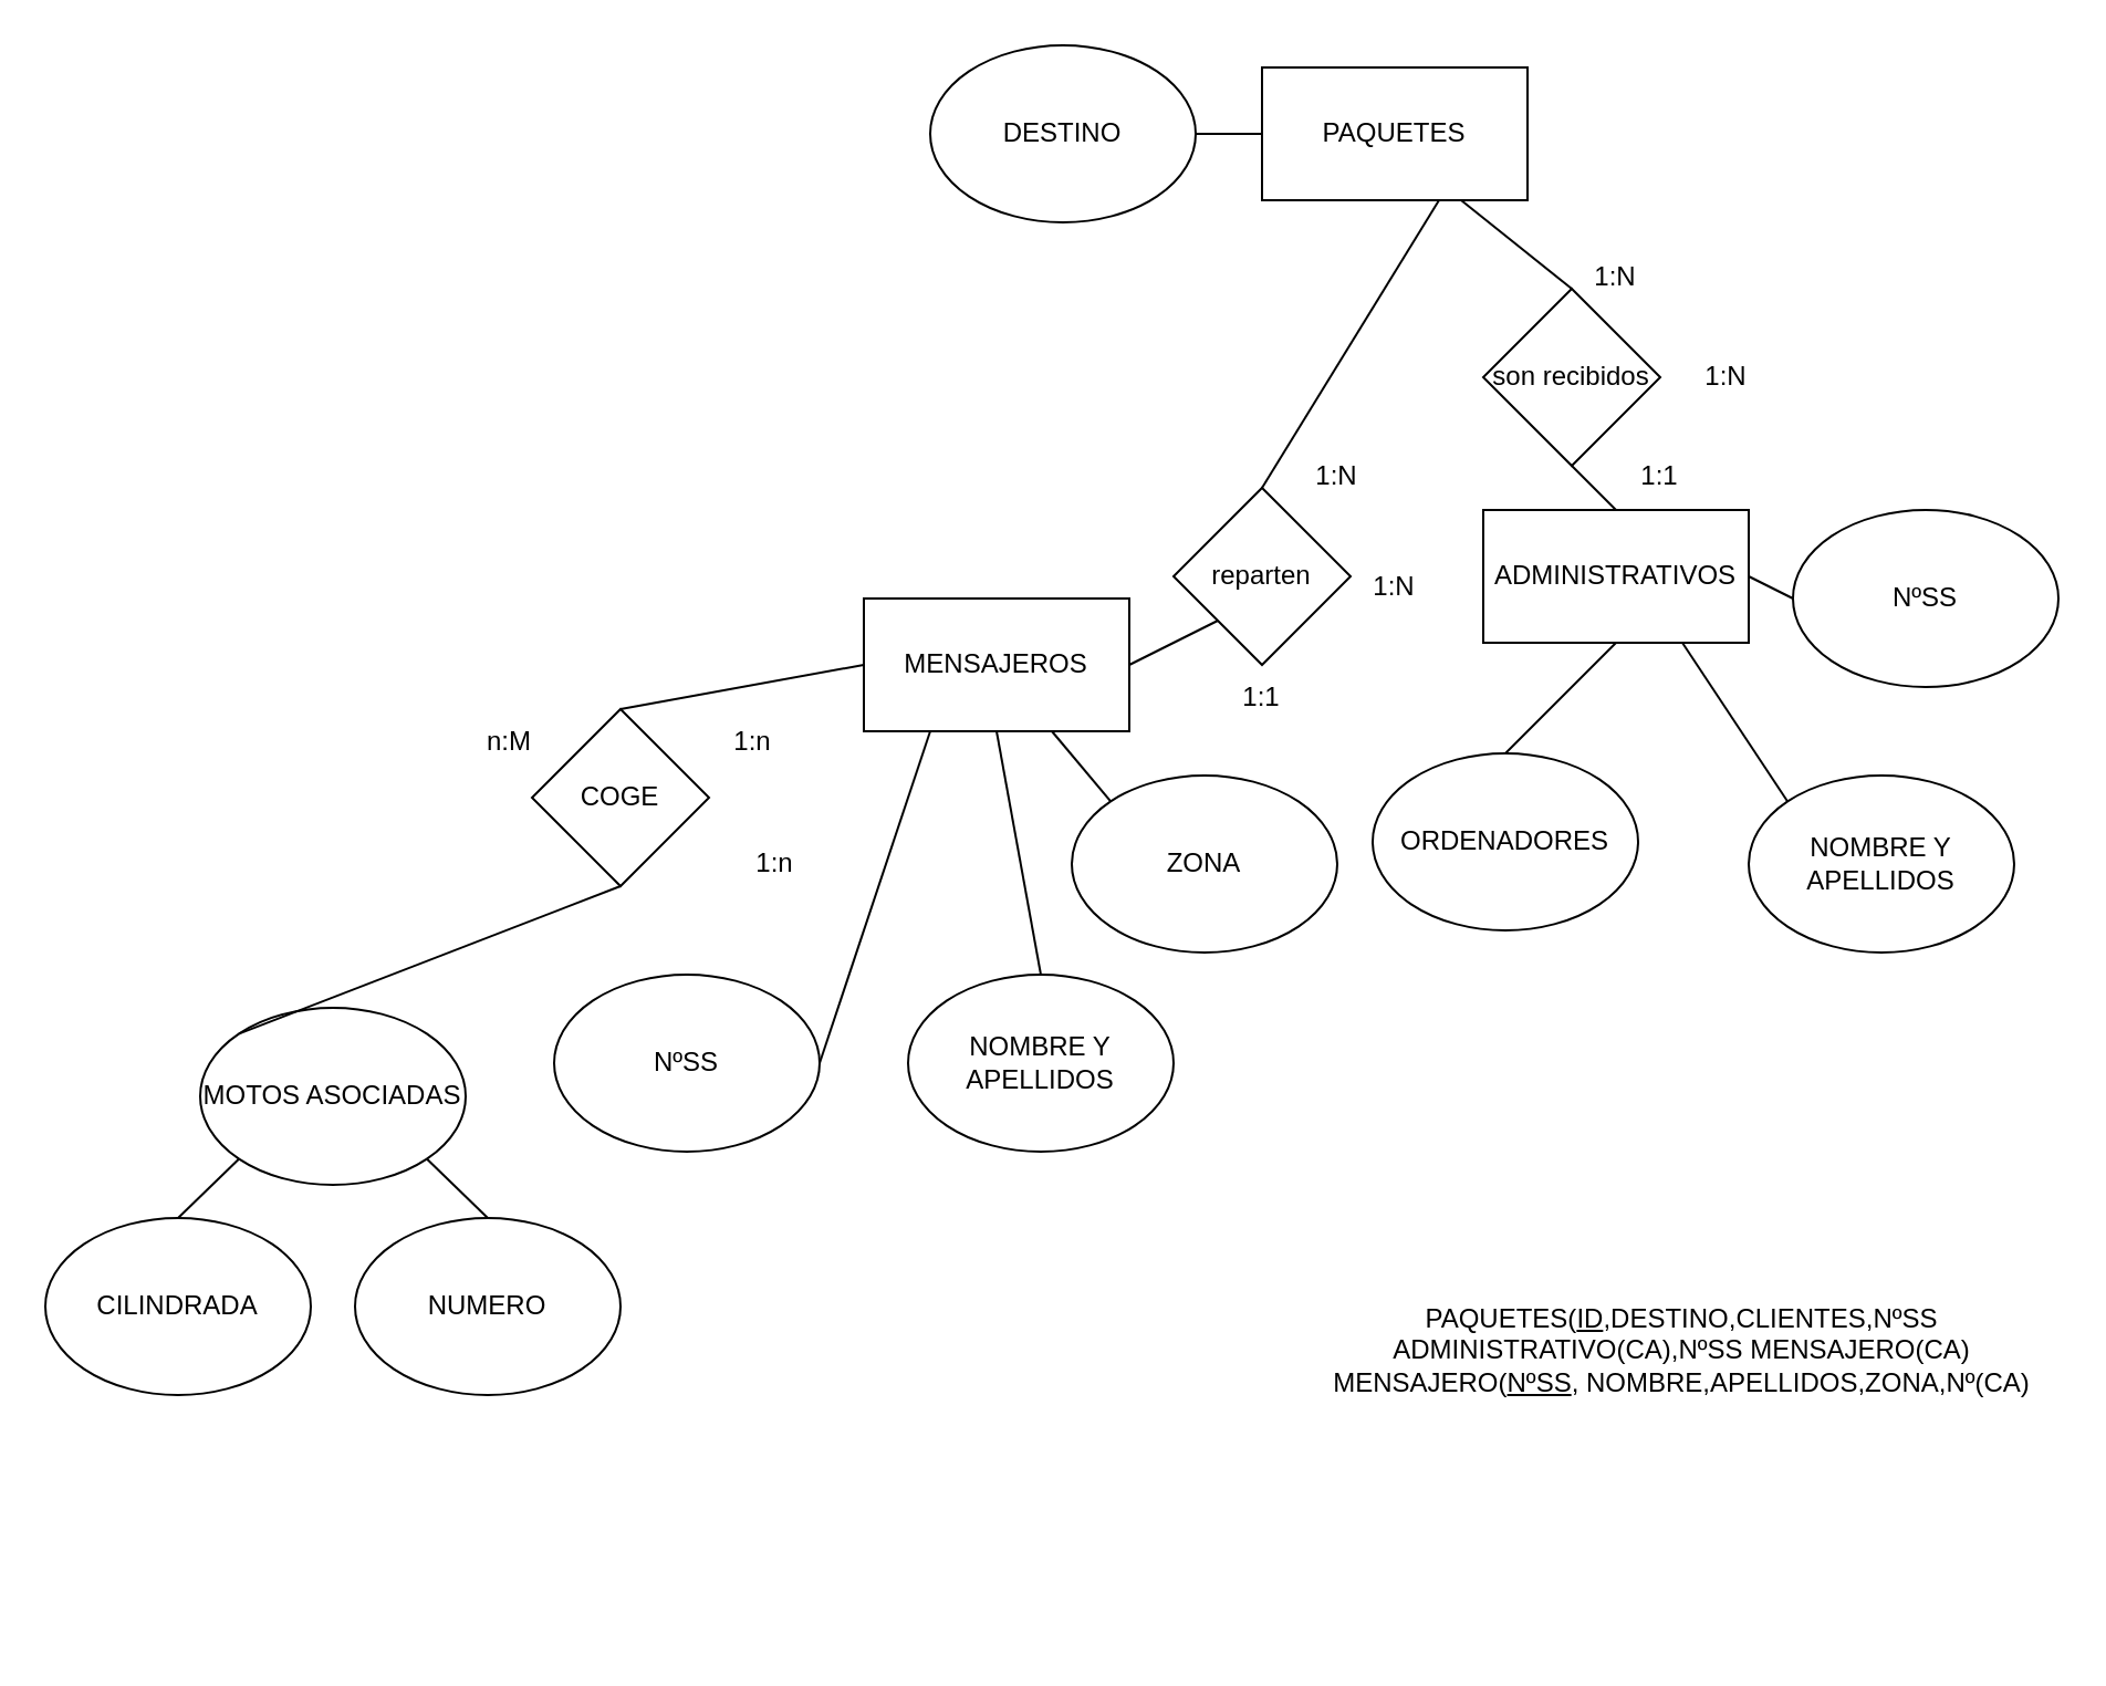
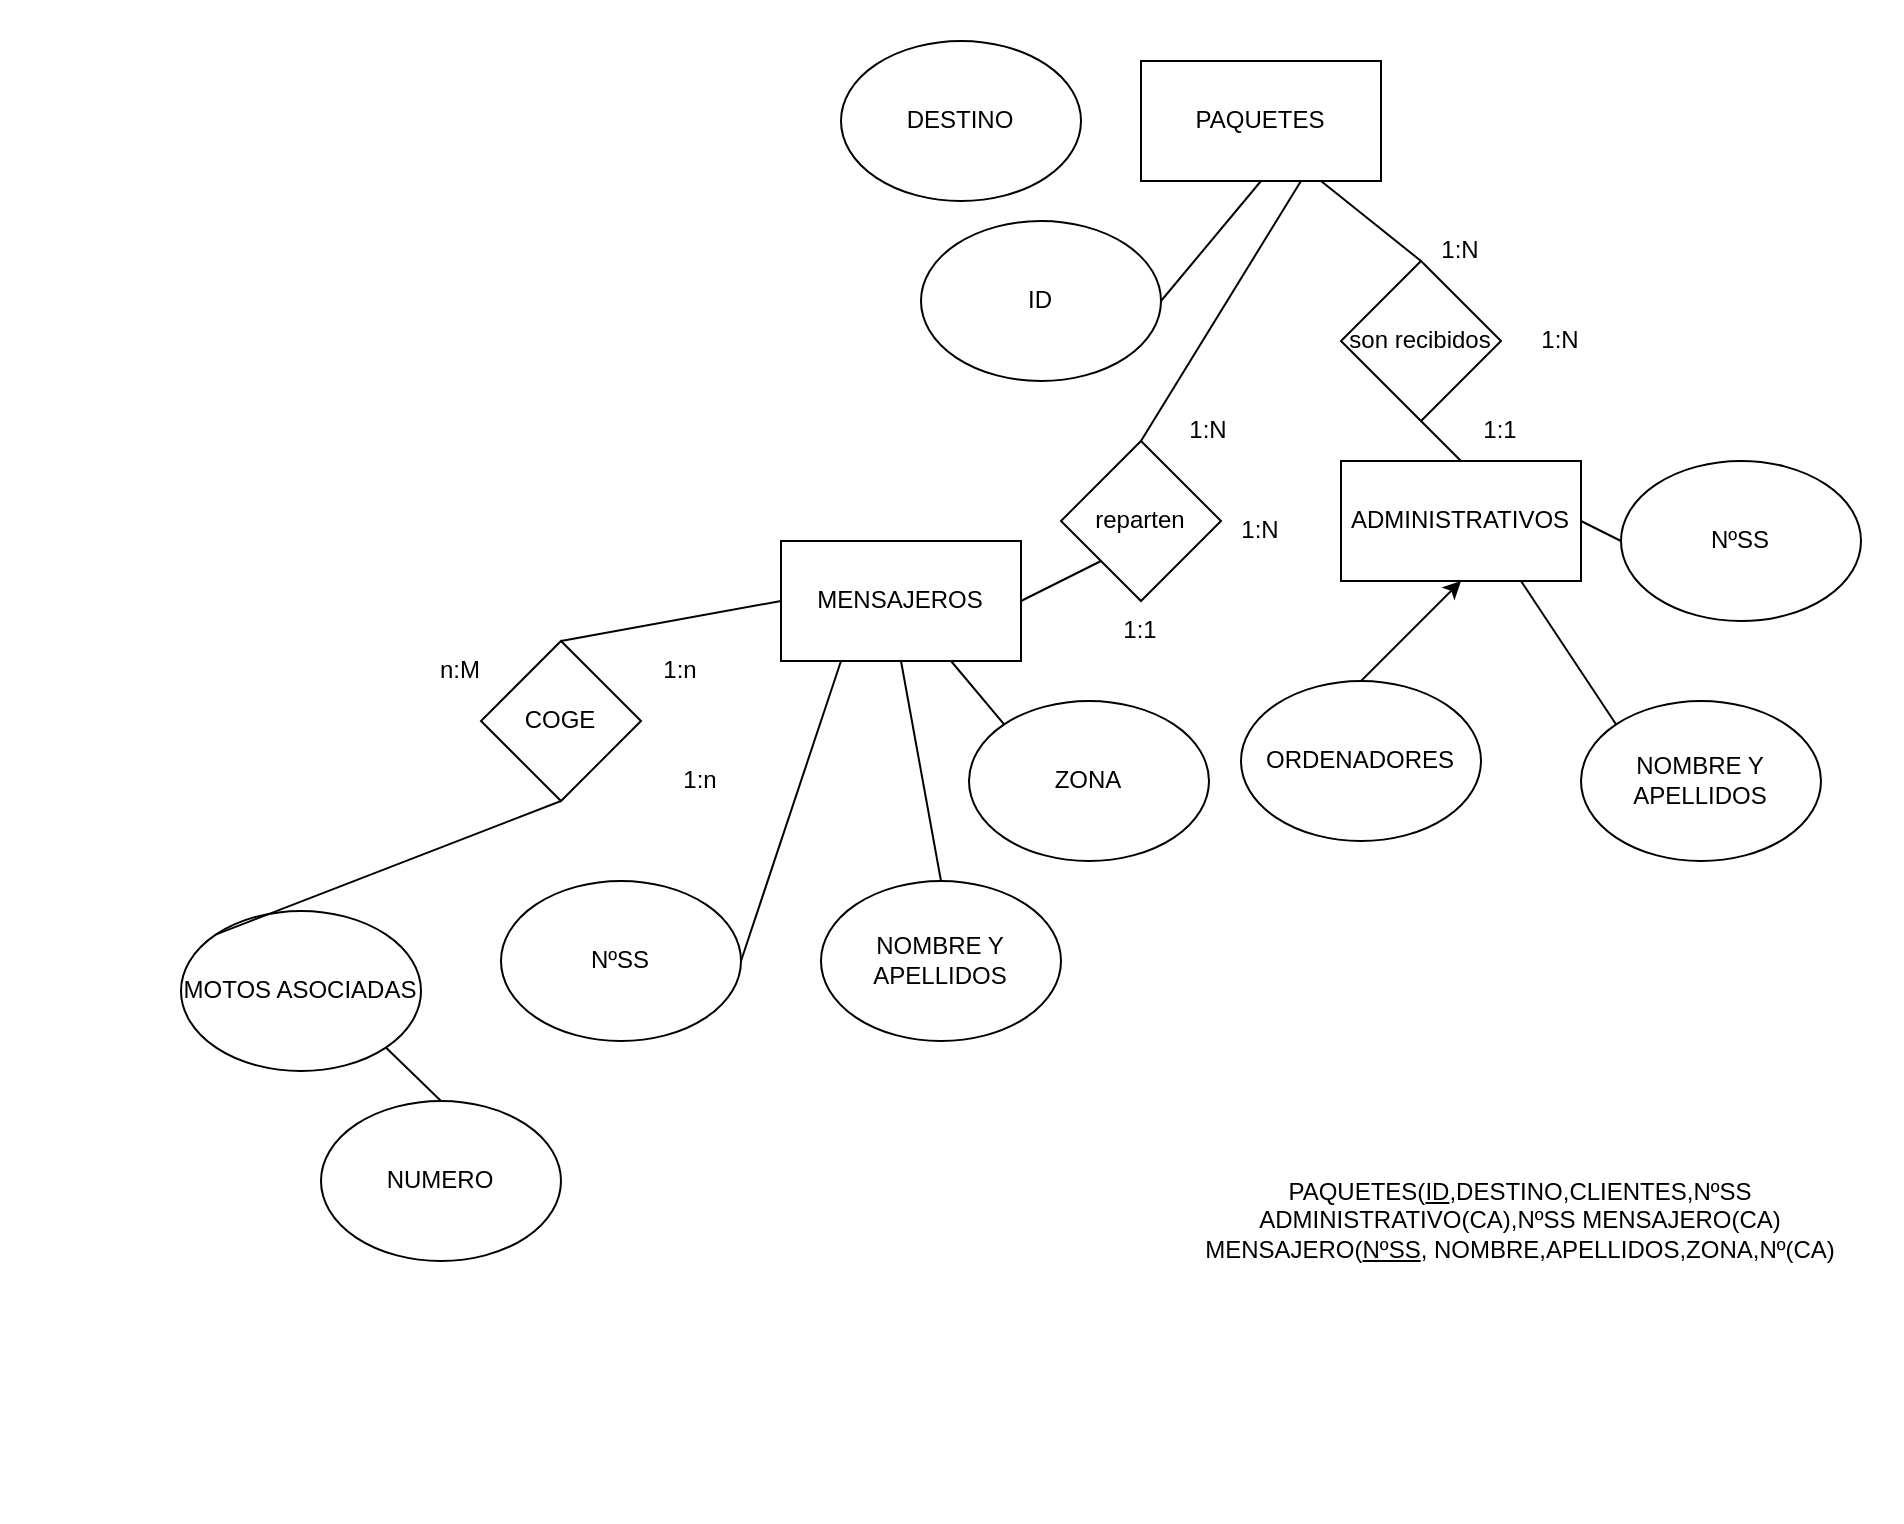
- <mxCell id="14" value="" style="endArrow=none;html=1;rounded=0;entryX=0;entryY=0.5;entryDx=0;entryDy=0;exitX=1;exitY=0.5;exitDx=0;exitDy=0;" edge="1" parent="1" source="3" target="2"><mxGeometry width="50" height="50" relative="1" as="geometry"><mxPoint x="610" y="230" as="sourcePoint" /><mxPoint x="660" y="180" as="targetPoint" /></mxGeometry></mxCell>
+ <mxCell id="13" value="" style="endArrow=none;html=1;rounded=0;entryX=0.5;entryY=1;entryDx=0;entryDy=0;exitX=1;exitY=0.5;exitDx=0;exitDy=0;" edge="1" parent="1" source="10" target="2"><mxGeometry width="50" height="50" relative="1" as="geometry"><mxPoint x="610" y="230" as="sourcePoint" /><mxPoint x="660" y="180" as="targetPoint" /></mxGeometry></mxCell>
+ <mxCell id="10" value="ID" style="ellipse;whiteSpace=wrap;html=1;" vertex="1" parent="1"><mxGeometry x="460" y="110" width="120" height="80" as="geometry" /></mxCell>
- <mxCell id="18" value="" style="endArrow=none;html=1;rounded=0;entryX=0.5;entryY=1;entryDx=0;entryDy=0;exitX=0.5;exitY=0;exitDx=0;exitDy=0;" edge="1" parent="1" source="9" target="5"><mxGeometry width="50" height="50" relative="1" as="geometry"><mxPoint x="610" y="230" as="sourcePoint" /><mxPoint x="660" y="180" as="targetPoint" /></mxGeometry></mxCell>
+ <mxCell id="18" value="" style="endArrow=classic;html=1;rounded=0;entryX=0.5;entryY=1;entryDx=0;entryDy=0;exitX=0.5;exitY=0;exitDx=0;exitDy=0;" edge="1" parent="1" source="9" target="5"><mxGeometry width="50" height="50" relative="1" as="geometry"><mxPoint x="610" y="230" as="sourcePoint" /><mxPoint x="660" y="180" as="targetPoint" /></mxGeometry></mxCell>
- <mxCell id="25" value="" style="endArrow=none;html=1;rounded=0;entryX=0;entryY=1;entryDx=0;entryDy=0;exitX=0.5;exitY=0;exitDx=0;exitDy=0;" edge="1" parent="1" source="8" target="6"><mxGeometry width="50" height="50" relative="1" as="geometry"><mxPoint x="610" y="470" as="sourcePoint" /><mxPoint x="660" y="420" as="targetPoint" /></mxGeometry></mxCell>
- <mxCell id="8" value="CILINDRADA" style="ellipse;whiteSpace=wrap;html=1;" vertex="1" parent="1"><mxGeometry x="20" y="550" width="120" height="80" as="geometry" /></mxCell>
